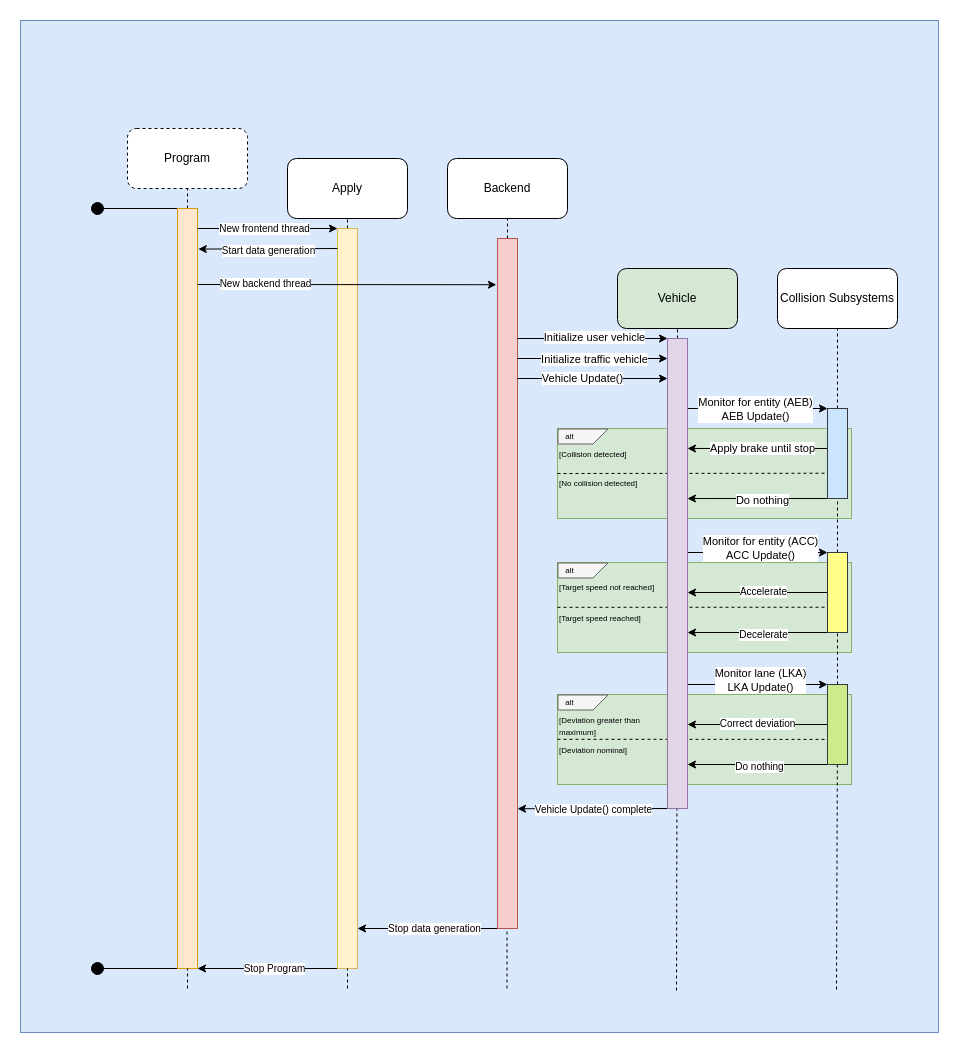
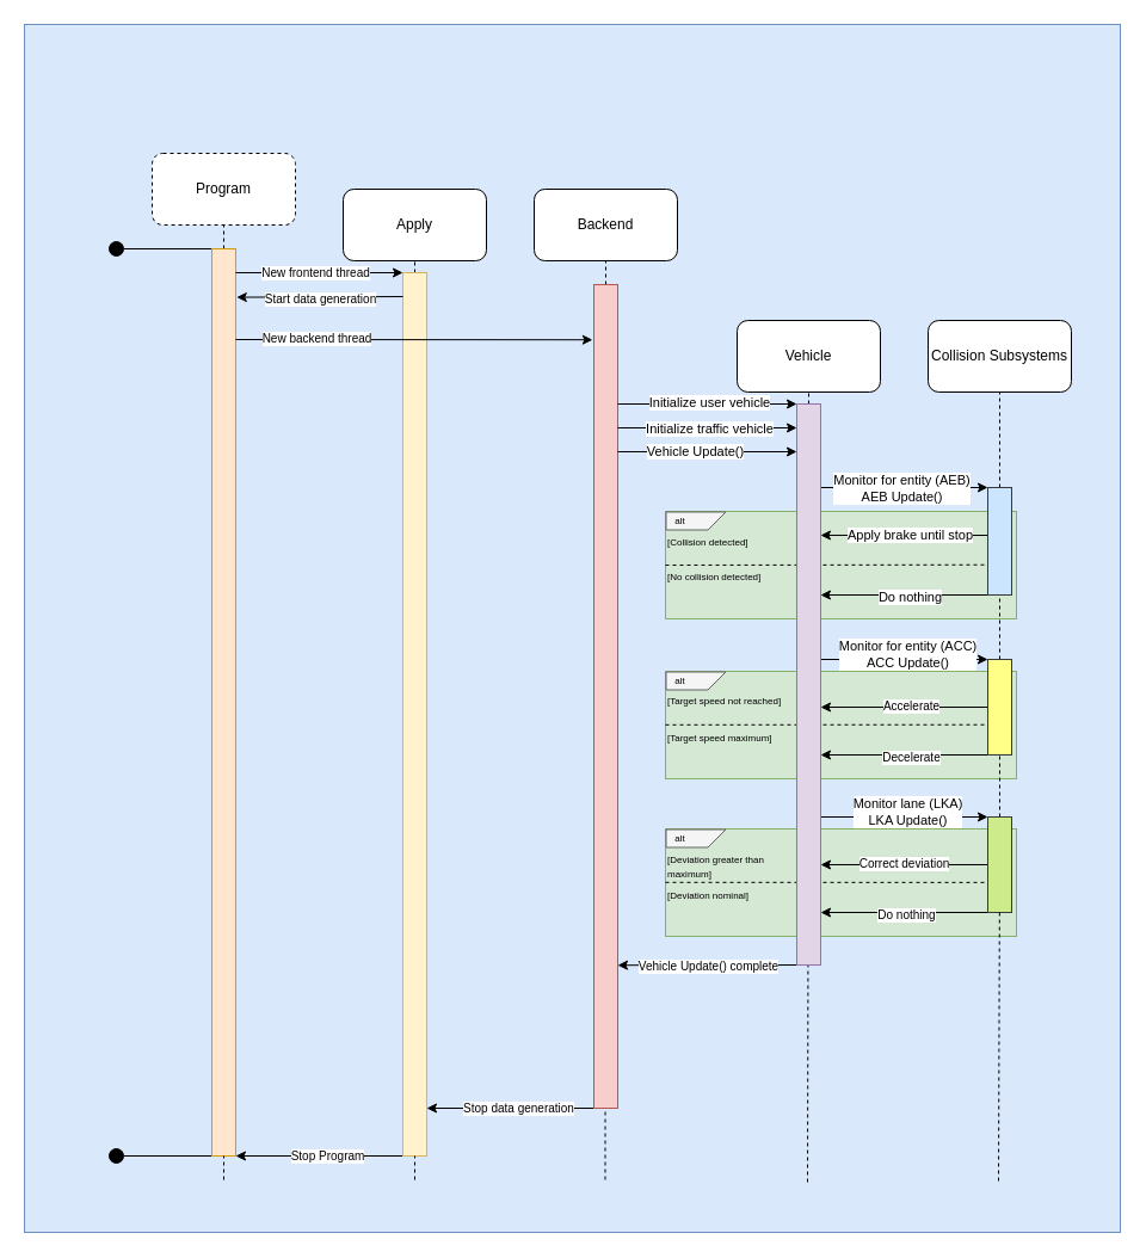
- <mxCell id="11" value="Vehicle" style="rounded=1;whiteSpace=wrap;html=1;fillColor=#d5e8d4;" vertex="1" parent="1"><mxGeometry x="617" y="268" width="120" height="60" as="geometry" /></mxCell>
+ <mxCell id="11" value="Vehicle" style="rounded=1;whiteSpace=wrap;html=1;" vertex="1" parent="1"><mxGeometry x="617" y="268" width="120" height="60" as="geometry" /></mxCell>
- <mxCell id="6" value="&lt;font style=&quot;font-size: 8px;&quot;&gt;[Target speed reached]&lt;/font&gt;" style="text;html=1;strokeColor=none;fillColor=none;align=left;verticalAlign=middle;whiteSpace=wrap;rounded=0;fontSize=10;" vertex="1" parent="3"><mxGeometry y="50" width="100" height="10" as="geometry" /></mxCell>
+ <mxCell id="6" value="&lt;font style=&quot;font-size: 8px;&quot;&gt;[Target speed maximum]&lt;/font&gt;" style="text;html=1;strokeColor=none;fillColor=none;align=left;verticalAlign=middle;whiteSpace=wrap;rounded=0;fontSize=10;" vertex="1" parent="3"><mxGeometry y="50" width="100" height="10" as="geometry" /></mxCell>
